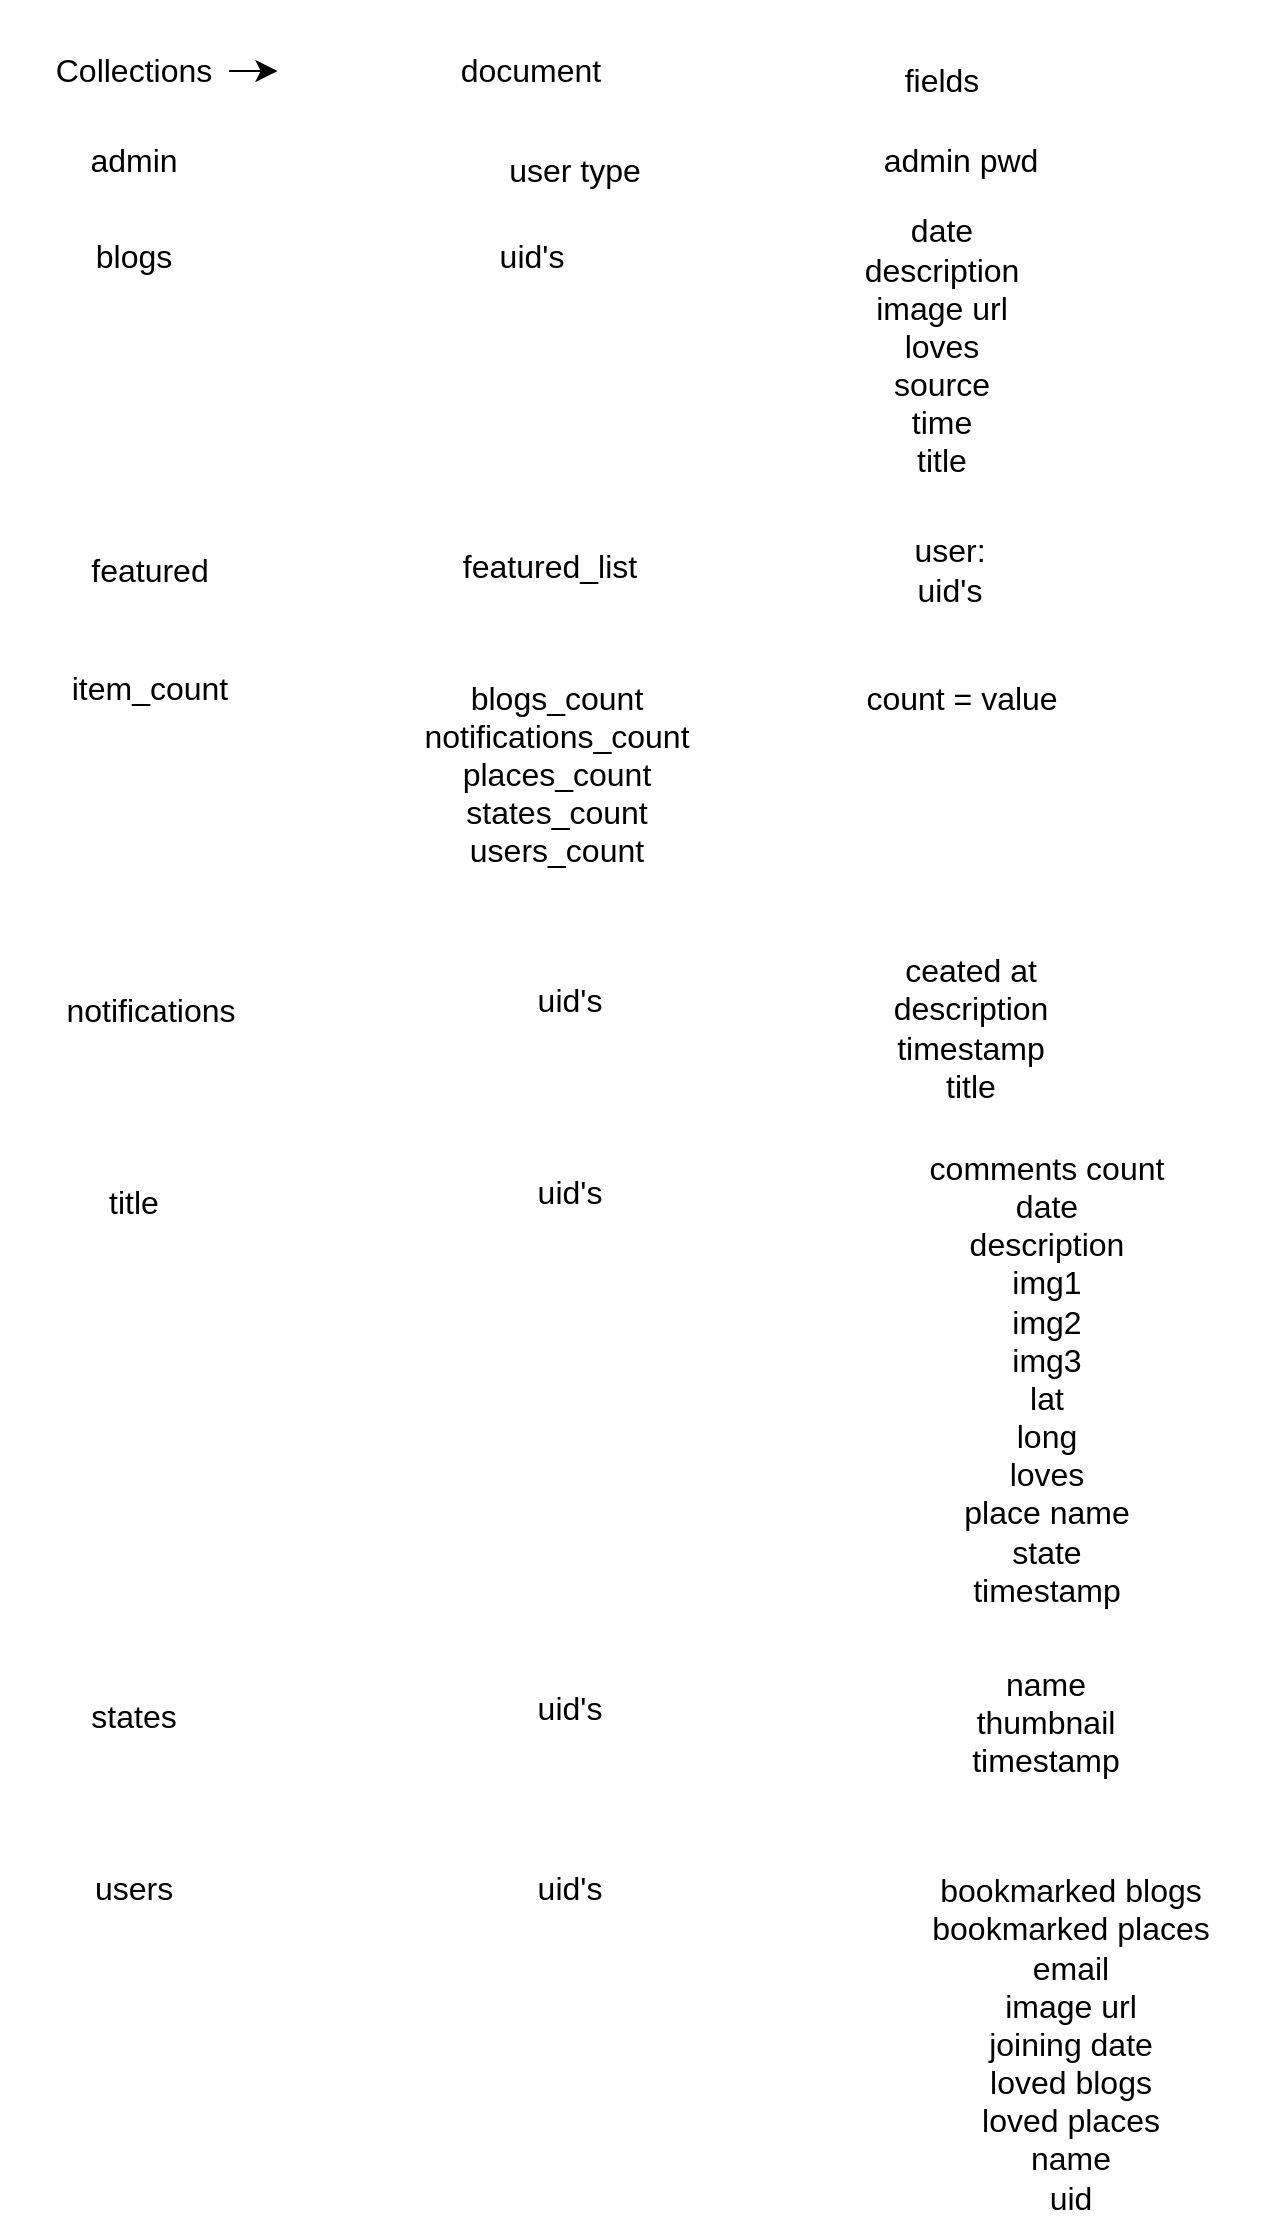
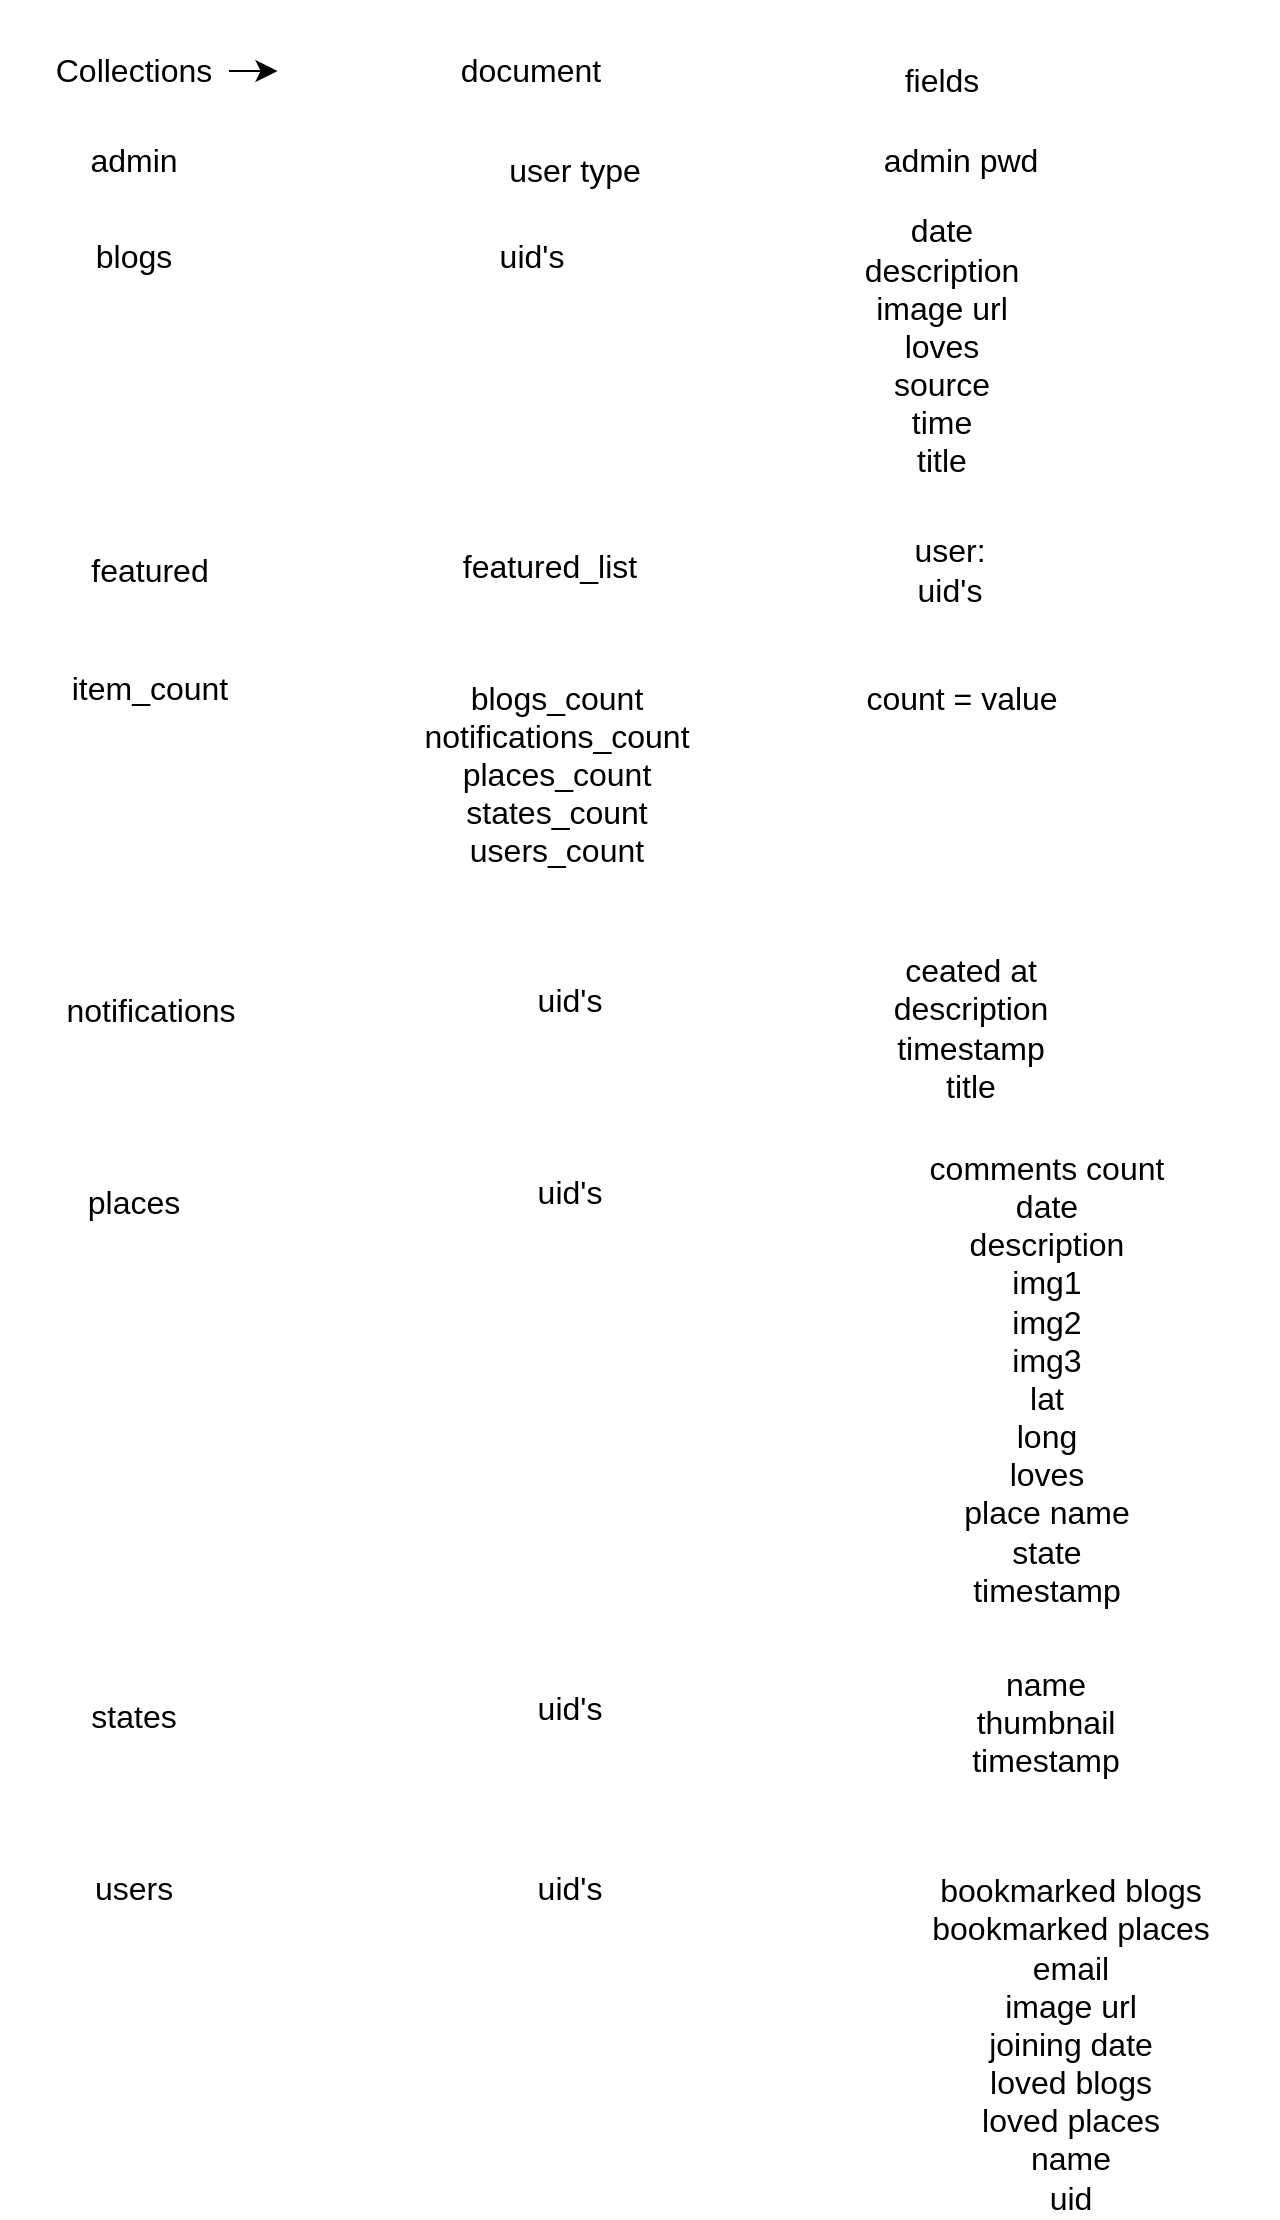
- <mxCell id="21" value="title" style="text;strokeColor=none;fillColor=none;html=1;align=center;verticalAlign=middle;whiteSpace=wrap;rounded=0;fontSize=16;" vertex="1" parent="1"><mxGeometry x="37" y="586" width="60" height="30" as="geometry" /></mxCell>
+ <mxCell id="21" value="places" style="text;strokeColor=none;fillColor=none;html=1;align=center;verticalAlign=middle;whiteSpace=wrap;rounded=0;fontSize=16;" vertex="1" parent="1"><mxGeometry x="37" y="586" width="60" height="30" as="geometry" /></mxCell>
